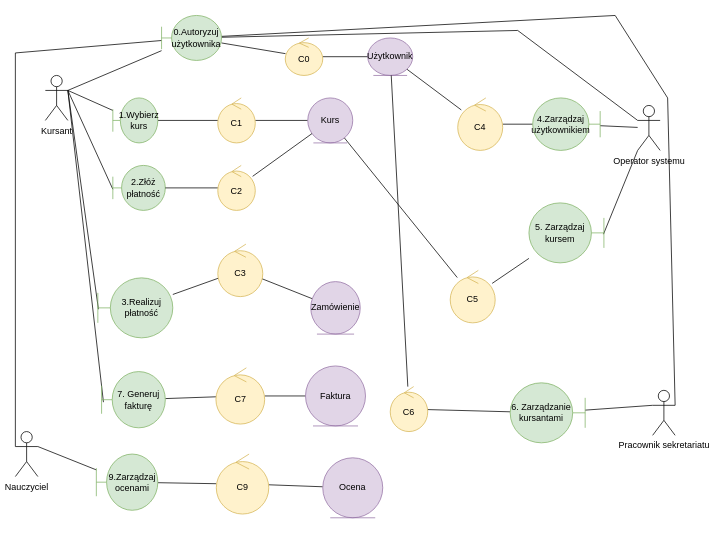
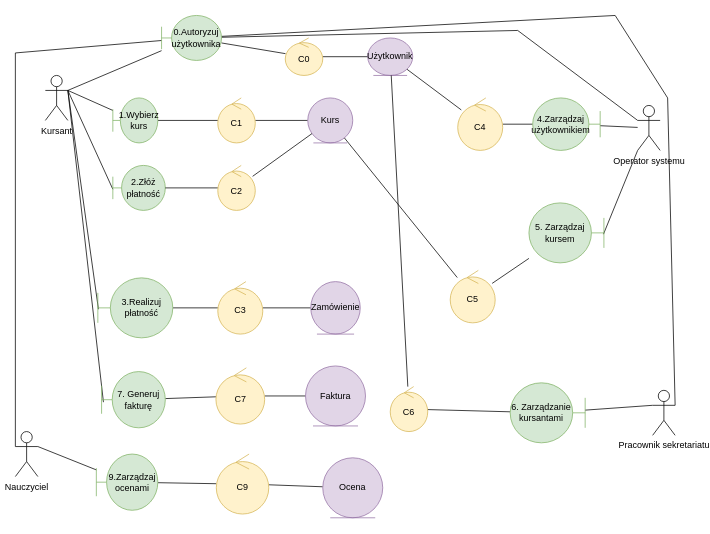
- <mxCell id="39" value="C3" style="ellipse;shape=umlControl;whiteSpace=wrap;html=1;fillColor=#fff2cc;strokeColor=#d6b656;" vertex="1" parent="1"><mxGeometry x="290" y="325" width="60" height="70" as="geometry" /></mxCell>
+ <mxCell id="39" value="C3" style="ellipse;shape=umlControl;whiteSpace=wrap;html=1;fillColor=#fff2cc;strokeColor=#d6b656;" vertex="1" parent="1"><mxGeometry x="290" y="375" width="60" height="70" as="geometry" /></mxCell>
